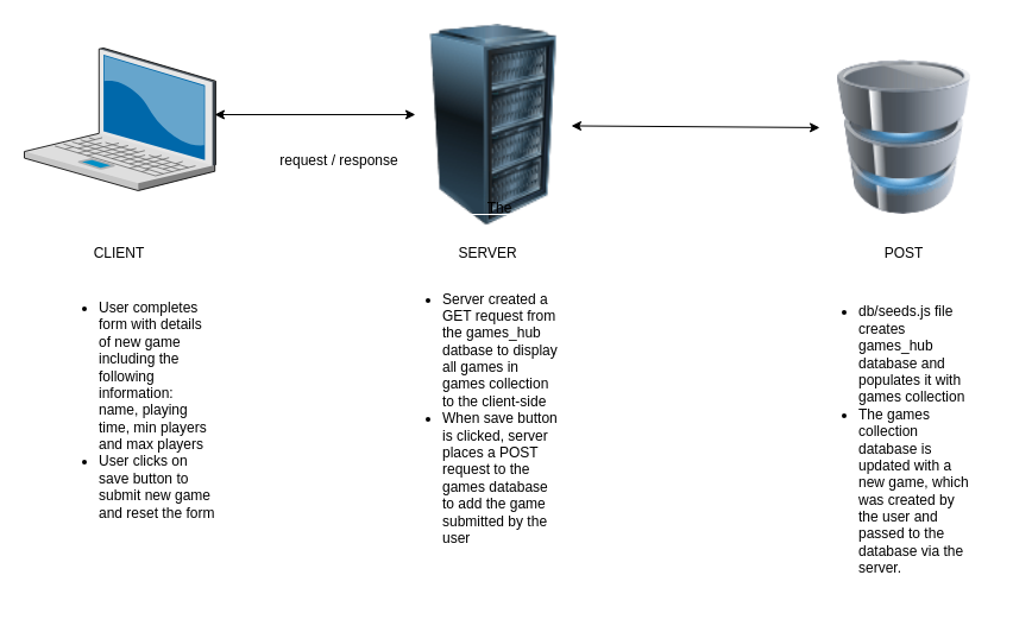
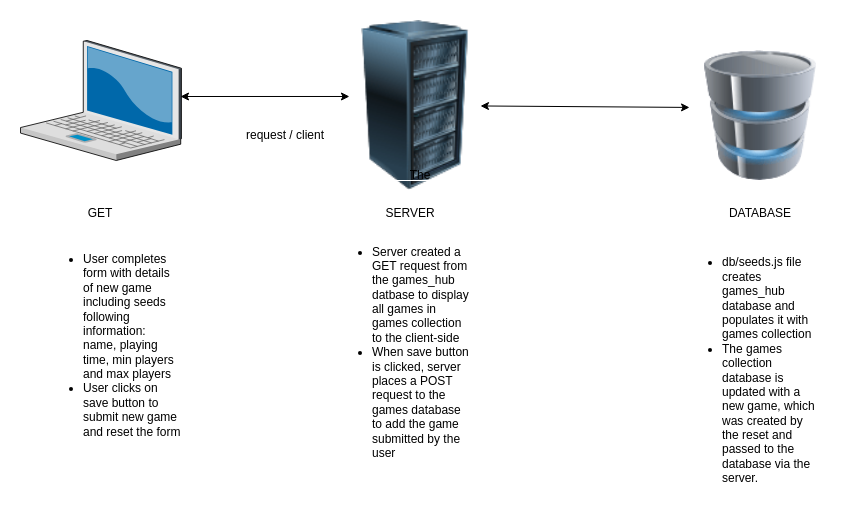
- <mxCell id="8" value="request / response" style="text;html=1;strokeColor=none;fillColor=none;align=center;verticalAlign=middle;whiteSpace=wrap;rounded=0;" vertex="1" parent="1"><mxGeometry x="220" y="130" width="130" height="10" as="geometry" /></mxCell>
+ <mxCell id="8" value="request / client" style="text;html=1;strokeColor=none;fillColor=none;align=center;verticalAlign=middle;whiteSpace=wrap;rounded=0;" vertex="1" parent="1"><mxGeometry x="220" y="130" width="130" height="10" as="geometry" /></mxCell>
- <mxCell id="3" value="CLIENT" style="text;html=1;strokeColor=#FFF;fillColor=none;align=center;verticalAlign=middle;whiteSpace=wrap;rounded=0;" vertex="1" parent="1"><mxGeometry x="40" y="180" width="120" height="65" as="geometry" /></mxCell>
+ <mxCell id="3" value="GET" style="text;html=1;strokeColor=#FFF;fillColor=none;align=center;verticalAlign=middle;whiteSpace=wrap;rounded=0;" vertex="1" parent="1"><mxGeometry x="40" y="180" width="120" height="65" as="geometry" /></mxCell>
- <mxCell id="10" value="POST" style="text;html=1;strokeColor=#FFF;fillColor=none;align=center;verticalAlign=middle;whiteSpace=wrap;rounded=0;" vertex="1" parent="1"><mxGeometry x="700" y="180" width="120" height="65" as="geometry" /></mxCell>
+ <mxCell id="10" value="DATABASE" style="text;html=1;strokeColor=#FFF;fillColor=none;align=center;verticalAlign=middle;whiteSpace=wrap;rounded=0;" vertex="1" parent="1"><mxGeometry x="700" y="180" width="120" height="65" as="geometry" /></mxCell>
- <mxCell id="13" value="&lt;ul&gt;&lt;li&gt;User completes form with details of new game including the following information: name, playing time, min players and max players&lt;/li&gt;&lt;li&gt;User clicks on save button to submit new game and reset the form&lt;/li&gt;&lt;/ul&gt;" style="text;strokeColor=none;fillColor=none;html=1;whiteSpace=wrap;verticalAlign=middle;overflow=hidden;" vertex="1" parent="1"><mxGeometry x="40.92" y="230" width="140" height="230" as="geometry" /></mxCell>
+ <mxCell id="13" value="&lt;ul&gt;&lt;li&gt;User completes form with details of new game including seeds following information: name, playing time, min players and max players&lt;/li&gt;&lt;li&gt;User clicks on save button to submit new game and reset the form&lt;/li&gt;&lt;/ul&gt;" style="text;strokeColor=none;fillColor=none;html=1;whiteSpace=wrap;verticalAlign=middle;overflow=hidden;" vertex="1" parent="1"><mxGeometry x="40.92" y="230" width="140" height="230" as="geometry" /></mxCell>
- <mxCell id="12" value="&lt;ul&gt;&lt;li&gt;db/seeds.js file creates games_hub database and populates it with games collection&lt;/li&gt;&lt;li&gt;The games collection database is updated with a new game, which was created by the user and passed to the database via the server.&lt;/li&gt;&lt;/ul&gt;" style="text;strokeColor=none;fillColor=none;html=1;whiteSpace=wrap;verticalAlign=middle;overflow=hidden;" vertex="1" parent="1"><mxGeometry x="680" y="230" width="140" height="280" as="geometry" /></mxCell>
+ <mxCell id="12" value="&lt;ul&gt;&lt;li&gt;db/seeds.js file creates games_hub database and populates it with games collection&lt;/li&gt;&lt;li&gt;The games collection database is updated with a new game, which was created by the reset and passed to the database via the server.&lt;/li&gt;&lt;/ul&gt;" style="text;strokeColor=none;fillColor=none;html=1;whiteSpace=wrap;verticalAlign=middle;overflow=hidden;" vertex="1" parent="1"><mxGeometry x="680" y="230" width="140" height="280" as="geometry" /></mxCell>
